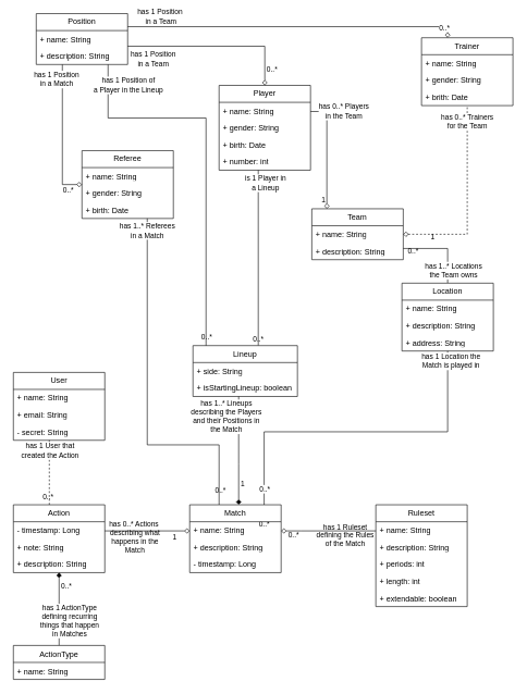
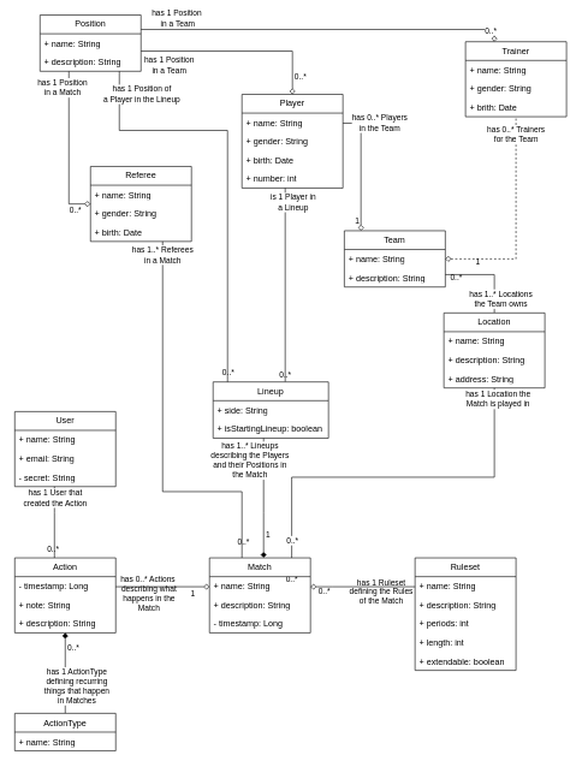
- <mxCell id="48" style="edgeStyle=orthogonalEdgeStyle;rounded=0;orthogonalLoop=1;jettySize=auto;html=1;endArrow=none;endFill=0;labelBackgroundColor=none;fontColor=default;dashed=1;" edge="1" parent="1" source="51" target="87"><mxGeometry relative="1" as="geometry"><Array as="points"><mxPoint x="75" y="710" /><mxPoint x="75" y="710" /></Array></mxGeometry></mxCell>
+ <mxCell id="48" style="edgeStyle=orthogonalEdgeStyle;rounded=0;orthogonalLoop=1;jettySize=auto;html=1;endArrow=none;endFill=0;labelBackgroundColor=none;fontColor=default;" edge="1" parent="1" source="51" target="87"><mxGeometry relative="1" as="geometry"><Array as="points"><mxPoint x="75" y="710" /><mxPoint x="75" y="710" /></Array></mxGeometry></mxCell>
